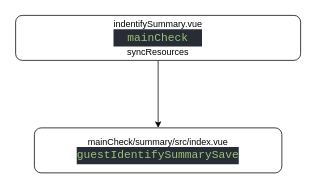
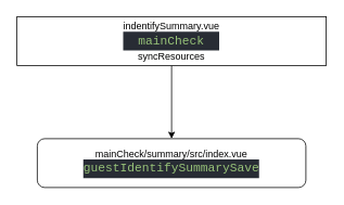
- <mxCell id="3" value="indentifySummary.vue&lt;br&gt;&lt;div style=&quot;color: rgb(187, 187, 187); background-color: rgb(40, 44, 52); font-family: cascadia-code, Menlo, Monaco, &amp;quot;Courier New&amp;quot;, monospace; font-size: 15px; line-height: 23px; white-space: pre;&quot;&gt;&lt;span style=&quot;color: #98c379;&quot;&gt;mainCheck&lt;/span&gt;&lt;/div&gt;syncResources" style="rounded=1;whiteSpace=wrap;html=1;" vertex="1" parent="1"><mxGeometry x="20" y="20" width="380" height="60" as="geometry" /></mxCell>
+ <mxCell id="3" value="indentifySummary.vue&lt;br&gt;&lt;div style=&quot;color: rgb(187, 187, 187); background-color: rgb(40, 44, 52); font-family: cascadia-code, Menlo, Monaco, &amp;quot;Courier New&amp;quot;, monospace; font-size: 15px; line-height: 23px; white-space: pre;&quot;&gt;&lt;span style=&quot;color: #98c379;&quot;&gt;mainCheck&lt;/span&gt;&lt;/div&gt;syncResources" style="whiteSpace=wrap;html=1;rounded=0;" vertex="1" parent="1"><mxGeometry x="20" y="20" width="380" height="60" as="geometry" /></mxCell>
